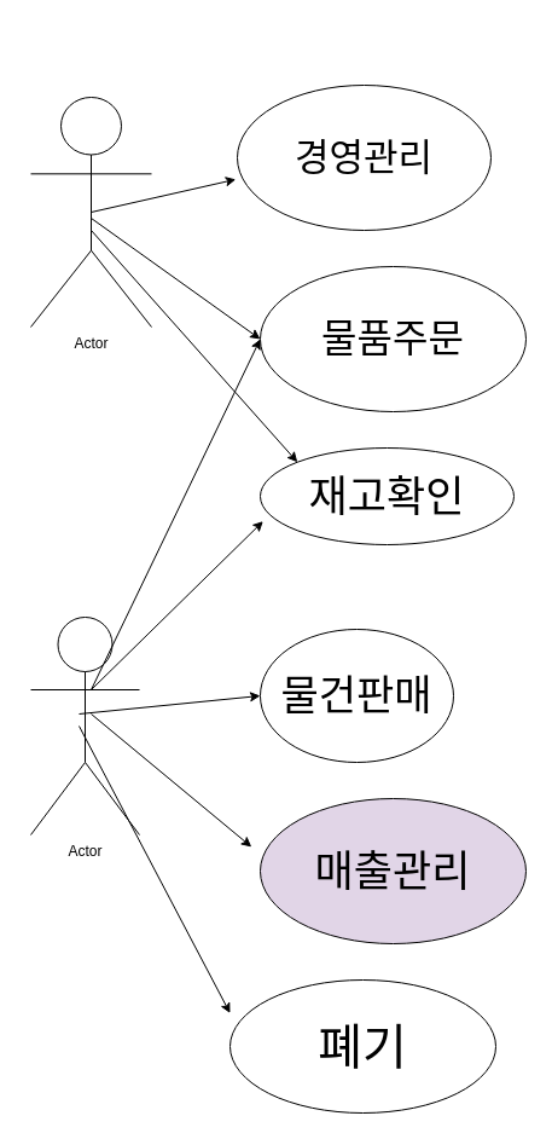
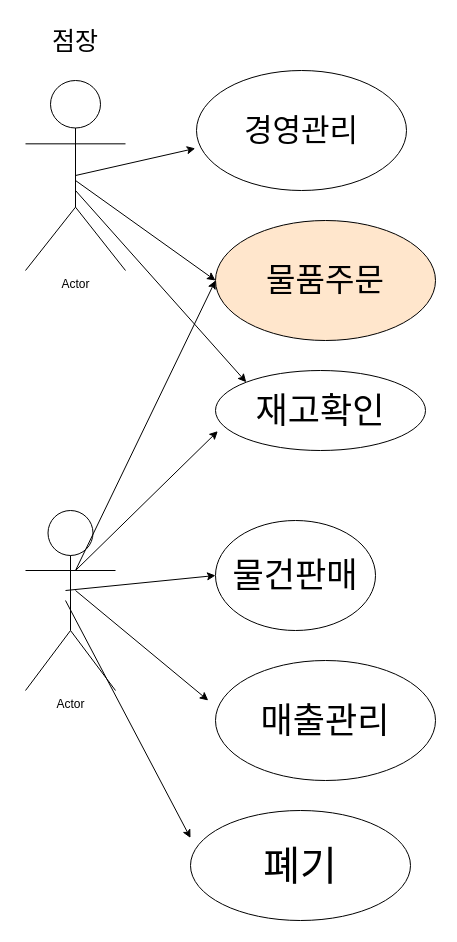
+ <mxCell id="4" value="&lt;font style=&quot;font-size: 25px&quot;&gt;점장&lt;/font&gt;" style="text;html=1;strokeColor=none;fillColor=none;align=center;verticalAlign=middle;whiteSpace=wrap;rounded=0;" vertex="1" parent="1"><mxGeometry x="20" y="20" width="110" height="40" as="geometry" /></mxCell>
- <mxCell id="6" value="&lt;font style=&quot;font-size: 32px&quot;&gt;물품주문&lt;/font&gt;" style="ellipse;whiteSpace=wrap;html=1;" vertex="1" parent="1"><mxGeometry x="215" y="220" width="220" height="120" as="geometry" /></mxCell>
+ <mxCell id="6" value="&lt;font style=&quot;font-size: 32px&quot;&gt;물품주문&lt;/font&gt;" style="ellipse;whiteSpace=wrap;html=1;fillColor=#ffe6cc;" vertex="1" parent="1"><mxGeometry x="215" y="220" width="220" height="120" as="geometry" /></mxCell>
- <mxCell id="11" value="&lt;font style=&quot;font-size: 35px&quot;&gt;매출관리&lt;/font&gt;" style="ellipse;whiteSpace=wrap;html=1;fillColor=#e1d5e7;" vertex="1" parent="1"><mxGeometry x="215" y="660" width="220" height="120" as="geometry" /></mxCell>
+ <mxCell id="11" value="&lt;font style=&quot;font-size: 35px&quot;&gt;매출관리&lt;/font&gt;" style="ellipse;whiteSpace=wrap;html=1;" vertex="1" parent="1"><mxGeometry x="215" y="660" width="220" height="120" as="geometry" /></mxCell>
